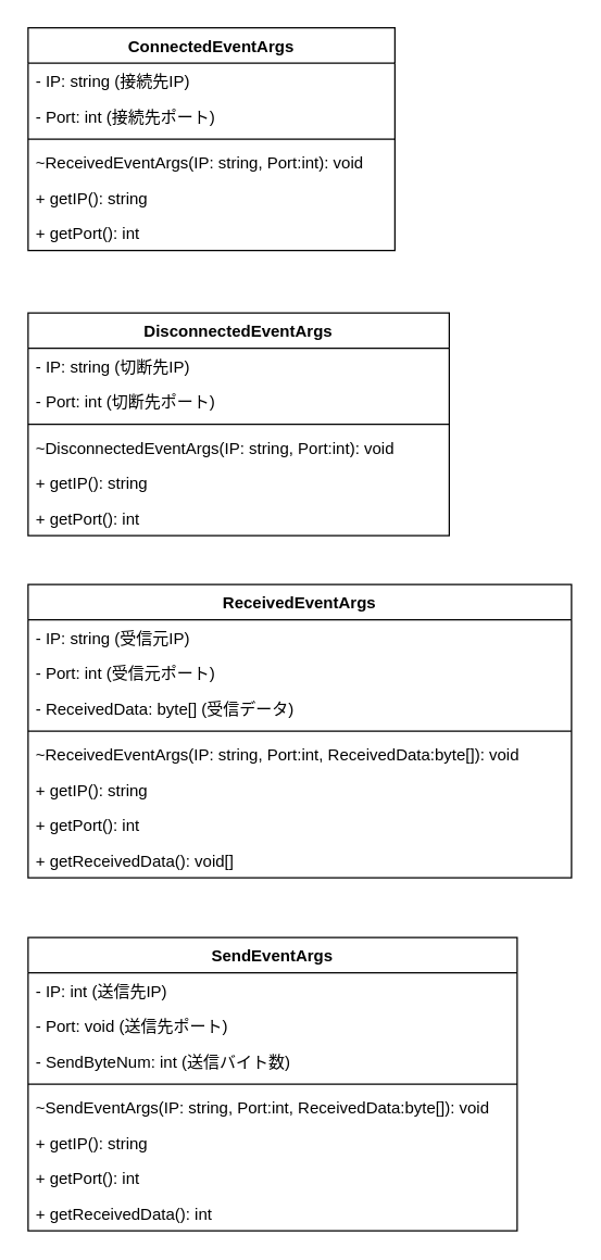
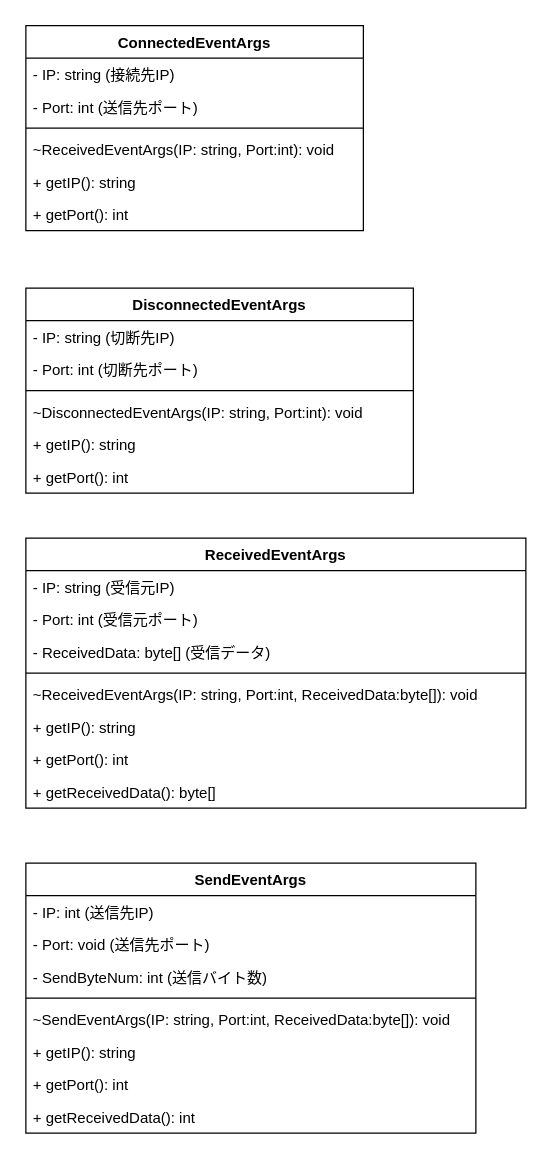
- <mxCell id="4" value="- Port: int (接続先ポート)" style="text;strokeColor=none;fillColor=none;align=left;verticalAlign=top;spacingLeft=4;spacingRight=4;overflow=hidden;rotatable=0;points=[[0,0.5],[1,0.5]];portConstraint=eastwest;" vertex="1" parent="2"><mxGeometry y="52" width="270" height="26" as="geometry" /></mxCell>
+ <mxCell id="4" value="- Port: int (送信先ポート)" style="text;strokeColor=none;fillColor=none;align=left;verticalAlign=top;spacingLeft=4;spacingRight=4;overflow=hidden;rotatable=0;points=[[0,0.5],[1,0.5]];portConstraint=eastwest;" vertex="1" parent="2"><mxGeometry y="52" width="270" height="26" as="geometry" /></mxCell>
- <mxCell id="24" value="+ getReceivedData(): void[]" style="text;strokeColor=none;fillColor=none;align=left;verticalAlign=top;spacingLeft=4;spacingRight=4;overflow=hidden;rotatable=0;points=[[0,0.5],[1,0.5]];portConstraint=eastwest;" vertex="1" parent="16"><mxGeometry y="190" width="400" height="26" as="geometry" /></mxCell>
+ <mxCell id="24" value="+ getReceivedData(): byte[]" style="text;strokeColor=none;fillColor=none;align=left;verticalAlign=top;spacingLeft=4;spacingRight=4;overflow=hidden;rotatable=0;points=[[0,0.5],[1,0.5]];portConstraint=eastwest;" vertex="1" parent="16"><mxGeometry y="190" width="400" height="26" as="geometry" /></mxCell>
